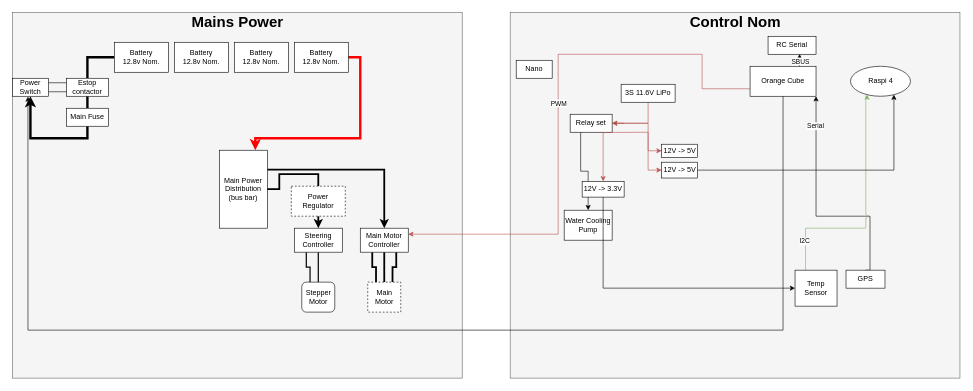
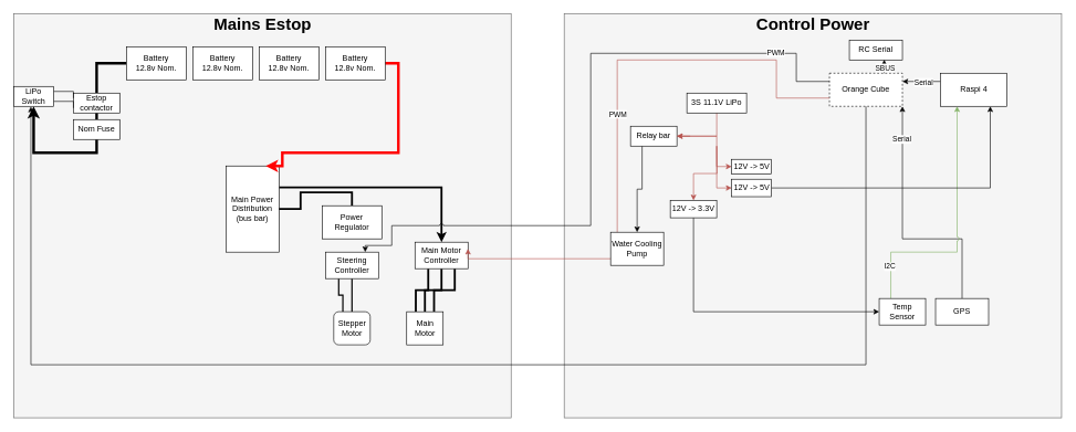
- <mxCell id="14" value="&lt;font size=&quot;1&quot; style=&quot;&quot;&gt;&lt;b style=&quot;font-size: 25px;&quot;&gt;Mains Power&lt;/b&gt;&lt;/font&gt;" style="text;html=1;align=center;verticalAlign=middle;whiteSpace=wrap;rounded=0;" vertex="1" parent="1"><mxGeometry x="272.5" y="20" width="245" height="30" as="geometry" /></mxCell>
+ <mxCell id="14" value="&lt;font size=&quot;1&quot; style=&quot;&quot;&gt;&lt;b style=&quot;font-size: 25px;&quot;&gt;Mains Estop&lt;/b&gt;&lt;/font&gt;" style="text;html=1;align=center;verticalAlign=middle;whiteSpace=wrap;rounded=0;" vertex="1" parent="1"><mxGeometry x="272.5" y="20" width="245" height="30" as="geometry" /></mxCell>
- <mxCell id="44" value="&lt;font size=&quot;1&quot; style=&quot;&quot;&gt;&lt;b style=&quot;font-size: 25px;&quot;&gt;Control Nom&lt;/b&gt;&lt;/font&gt;" style="text;html=1;align=center;verticalAlign=middle;whiteSpace=wrap;rounded=0;" vertex="1" parent="1"><mxGeometry x="1102.5" y="20" width="245" height="30" as="geometry" /></mxCell>
+ <mxCell id="44" value="&lt;font size=&quot;1&quot; style=&quot;&quot;&gt;&lt;b style=&quot;font-size: 25px;&quot;&gt;Control Power&lt;/b&gt;&lt;/font&gt;" style="text;html=1;align=center;verticalAlign=middle;whiteSpace=wrap;rounded=0;" vertex="1" parent="1"><mxGeometry x="1102.5" y="20" width="245" height="30" as="geometry" /></mxCell>
+ <mxCell id="24" style="edgeStyle=orthogonalEdgeStyle;rounded=0;orthogonalLoop=1;jettySize=auto;html=1;exitX=0;exitY=0.25;exitDx=0;exitDy=0;entryX=0.75;entryY=0;entryDx=0;entryDy=0;jumpStyle=arc;" edge="1" parent="1" source="26" target="43"><mxGeometry relative="1" as="geometry"><Array as="points"><mxPoint x="1200" y="123" /><mxPoint x="1200" y="80" /><mxPoint x="890" y="80" /><mxPoint x="890" y="340" /><mxPoint x="590" y="340" /><mxPoint x="590" y="370" /><mxPoint x="550" y="370" /></Array></mxGeometry></mxCell>
+ <mxCell id="25" value="PWM" style="edgeLabel;html=1;align=center;verticalAlign=middle;resizable=0;points=[];" connectable="0" vertex="1" parent="24"><mxGeometry x="-0.763" y="-2" relative="1" as="geometry"><mxPoint as="offset" /></mxGeometry></mxCell>
- <mxCell id="60" value="Nano" style="rounded=0;whiteSpace=wrap;html=1;" vertex="1" parent="1"><mxGeometry x="860" y="100" width="60" height="30" as="geometry" /></mxCell>
+ <mxCell id="27" style="edgeStyle=orthogonalEdgeStyle;rounded=0;orthogonalLoop=1;jettySize=auto;html=1;exitX=0;exitY=0.25;exitDx=0;exitDy=0;entryX=1;entryY=0.25;entryDx=0;entryDy=0;jumpStyle=arc;" edge="1" parent="1" source="29" target="26"><mxGeometry relative="1" as="geometry" /></mxCell>
+ <mxCell id="28" value="Serial" style="edgeLabel;html=1;align=center;verticalAlign=middle;resizable=0;points=[];" connectable="0" vertex="1" parent="27"><mxGeometry x="-0.091" y="1" relative="1" as="geometry"><mxPoint as="offset" /></mxGeometry></mxCell>
- <mxCell id="26" value="&lt;div align=&quot;center&quot;&gt;Orange Cube&lt;/div&gt;" style="rounded=0;whiteSpace=wrap;html=1;align=center;" vertex="1" parent="1"><mxGeometry x="1250" y="110" width="110" height="50" as="geometry" /></mxCell>
+ <mxCell id="26" value="&lt;div align=&quot;center&quot;&gt;Orange Cube&lt;/div&gt;" style="rounded=0;whiteSpace=wrap;html=1;align=center;dashed=1;" vertex="1" parent="1"><mxGeometry x="1250" y="110" width="110" height="50" as="geometry" /></mxCell>
- <mxCell id="29" value="Raspi 4" style="ellipse;whiteSpace=wrap;html=1;" vertex="1" parent="1"><mxGeometry x="1417.5" y="110" width="100" height="50" as="geometry" /></mxCell>
+ <mxCell id="29" value="Raspi 4" style="rounded=0;whiteSpace=wrap;html=1;" vertex="1" parent="1"><mxGeometry x="1417.5" y="110" width="100" height="50" as="geometry" /></mxCell>
- <mxCell id="40" value="Power Switch" style="rounded=0;whiteSpace=wrap;html=1;" vertex="1" parent="1"><mxGeometry x="20" y="130" width="60" height="30" as="geometry" /></mxCell>
+ <mxCell id="40" value="LiPo Switch" style="rounded=0;whiteSpace=wrap;html=1;" vertex="1" parent="1"><mxGeometry x="20" y="130" width="60" height="30" as="geometry" /></mxCell>
- <mxCell id="16" value="Estop contactor" style="rounded=0;whiteSpace=wrap;html=1;" vertex="1" parent="1"><mxGeometry x="110" y="130" width="70" height="30" as="geometry" /></mxCell>
+ <mxCell id="16" value="Estop contactor" style="rounded=0;whiteSpace=wrap;html=1;" vertex="1" parent="1"><mxGeometry x="110" y="140" width="70" height="30" as="geometry" /></mxCell>
- <mxCell id="18" value="3S 11.6V LiPo" style="rounded=0;whiteSpace=wrap;html=1;" vertex="1" parent="1"><mxGeometry x="1035" y="140" width="90" height="30" as="geometry" /></mxCell>
+ <mxCell id="18" value="3S 11.1V LiPo" style="rounded=0;whiteSpace=wrap;html=1;" vertex="1" parent="1"><mxGeometry x="1035" y="140" width="90" height="30" as="geometry" /></mxCell>
- <mxCell id="20" value="Main Fuse" style="rounded=0;whiteSpace=wrap;html=1;" vertex="1" parent="1"><mxGeometry x="110" y="180" width="70" height="30" as="geometry" /></mxCell>
+ <mxCell id="20" value="Nom Fuse" style="rounded=0;whiteSpace=wrap;html=1;" vertex="1" parent="1"><mxGeometry x="110" y="180" width="70" height="30" as="geometry" /></mxCell>
- <mxCell id="56" value="Relay set" style="rounded=0;whiteSpace=wrap;html=1;" vertex="1" parent="1"><mxGeometry x="950" y="190" width="70" height="30" as="geometry" /></mxCell>
+ <mxCell id="56" value="Relay bar" style="rounded=0;whiteSpace=wrap;html=1;" vertex="1" parent="1"><mxGeometry x="950" y="190" width="70" height="30" as="geometry" /></mxCell>
- <mxCell id="8" value="Main Power Distribution (bus bar)" style="rounded=0;whiteSpace=wrap;html=1;" vertex="1" parent="1"><mxGeometry x="365" y="250" width="80" height="130" as="geometry" /></mxCell>
+ <mxCell id="8" value="Main Power Distribution (bus bar)" style="rounded=0;whiteSpace=wrap;html=1;" vertex="1" parent="1"><mxGeometry x="340" y="250" width="80" height="130" as="geometry" /></mxCell>
- <mxCell id="55" value="12V -&amp;gt; 3.3V" style="rounded=0;whiteSpace=wrap;html=1;" vertex="1" parent="1"><mxGeometry x="970" y="301.82" width="70" height="26.36" as="geometry" /></mxCell>
+ <mxCell id="55" value="12V -&amp;gt; 3.3V" style="rounded=0;whiteSpace=wrap;html=1;" vertex="1" parent="1"><mxGeometry x="1010" y="301.82" width="70" height="26.36" as="geometry" /></mxCell>
- <mxCell id="50" value="Power Regulator" style="rounded=0;whiteSpace=wrap;html=1;dashed=1;" vertex="1" parent="1"><mxGeometry x="485" y="310" width="90" height="50" as="geometry" /></mxCell>
+ <mxCell id="50" value="Power Regulator" style="rounded=0;whiteSpace=wrap;html=1;" vertex="1" parent="1"><mxGeometry x="485" y="310" width="90" height="50" as="geometry" /></mxCell>
- <mxCell id="7" style="edgeStyle=orthogonalEdgeStyle;rounded=0;orthogonalLoop=1;jettySize=auto;html=1;exitX=0.5;exitY=1;exitDx=0;exitDy=0;entryX=0.5;entryY=0;entryDx=0;entryDy=0;strokeWidth=3;" edge="1" parent="1" source="50" target="43"><mxGeometry relative="1" as="geometry" /></mxCell>
- <mxCell id="45" value="&lt;div&gt;Water Cooling Pump&lt;/div&gt;" style="rounded=0;whiteSpace=wrap;html=1;" vertex="1" parent="1"><mxGeometry x="940" y="350" width="80" height="50" as="geometry" /></mxCell>
+ <mxCell id="45" value="&lt;div&gt;Water Cooling Pump&lt;/div&gt;" style="rounded=0;whiteSpace=wrap;html=1;" vertex="1" parent="1"><mxGeometry x="920" y="350" width="80" height="50" as="geometry" /></mxCell>
- <mxCell id="12" value="Main Motor Controller" style="rounded=0;whiteSpace=wrap;html=1;" vertex="1" parent="1"><mxGeometry x="600" y="380" width="80" height="40" as="geometry" /></mxCell>
+ <mxCell id="12" value="Main Motor Controller" style="rounded=0;whiteSpace=wrap;html=1;" vertex="1" parent="1"><mxGeometry x="625" y="365" width="80" height="40" as="geometry" /></mxCell>
- <mxCell id="23" value="GPS" style="rounded=0;whiteSpace=wrap;html=1;" vertex="1" parent="1"><mxGeometry x="1410" y="450" width="65" height="30" as="geometry" /></mxCell>
+ <mxCell id="23" value="GPS" style="rounded=0;whiteSpace=wrap;html=1;" vertex="1" parent="1"><mxGeometry x="1410" y="450" width="80" height="40" as="geometry" /></mxCell>
- <mxCell id="33" value="Temp Sensor" style="rounded=0;whiteSpace=wrap;html=1;" vertex="1" parent="1"><mxGeometry x="1325" y="450" width="70" height="60" as="geometry" /></mxCell>
+ <mxCell id="33" value="Temp Sensor" style="rounded=0;whiteSpace=wrap;html=1;" vertex="1" parent="1"><mxGeometry x="1325" y="450" width="70" height="40" as="geometry" /></mxCell>
- <mxCell id="46" value="Main Motor" style="rounded=0;whiteSpace=wrap;html=1;dashed=1;" vertex="1" parent="1"><mxGeometry x="612.5" y="470" width="55" height="50" as="geometry" /></mxCell>
+ <mxCell id="46" value="Main Motor" style="rounded=0;whiteSpace=wrap;html=1;" vertex="1" parent="1"><mxGeometry x="612.5" y="470" width="55" height="50" as="geometry" /></mxCell>
